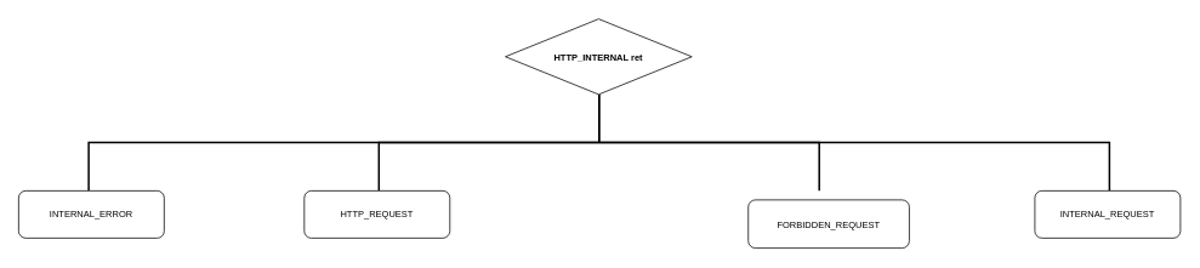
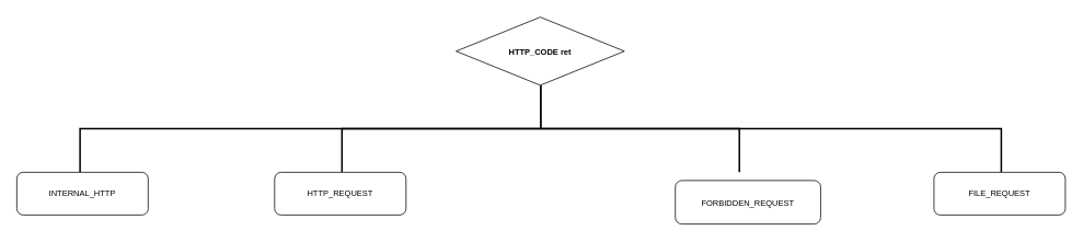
- <mxCell id="3" value="&lt;font size=&quot;1&quot;&gt;&lt;b&gt;HTTP_INTERNAL ret&lt;/b&gt;&lt;/font&gt;" style="rhombus;whiteSpace=wrap;html=1;" parent="2" vertex="1"><mxGeometry x="458" width="205" height="83" as="geometry" /></mxCell>
+ <mxCell id="3" value="&lt;font size=&quot;1&quot;&gt;&lt;b&gt;HTTP_CODE ret&lt;/b&gt;&lt;/font&gt;" style="rhombus;whiteSpace=wrap;html=1;" parent="2" vertex="1"><mxGeometry x="458" width="205" height="83" as="geometry" /></mxCell>
- <mxCell id="6" value="&lt;font size=&quot;1&quot;&gt;INTERNAL_ERROR&lt;/font&gt;" style="rounded=1;whiteSpace=wrap;html=1;" parent="1" vertex="1"><mxGeometry x="20" y="209" width="160" height="52" as="geometry" /></mxCell>
+ <mxCell id="6" value="&lt;font size=&quot;1&quot;&gt;INTERNAL_HTTP&lt;/font&gt;" style="rounded=1;whiteSpace=wrap;html=1;" parent="1" vertex="1"><mxGeometry x="20" y="209" width="160" height="52" as="geometry" /></mxCell>
- <mxCell id="9" value="&lt;font size=&quot;1&quot;&gt;INTERNAL_REQUEST&lt;/font&gt;" style="rounded=1;whiteSpace=wrap;html=1;" parent="1" vertex="1"><mxGeometry x="1137" y="209" width="160" height="52" as="geometry" /></mxCell>
+ <mxCell id="9" value="&lt;font size=&quot;1&quot;&gt;FILE_REQUEST&lt;/font&gt;" style="rounded=1;whiteSpace=wrap;html=1;" parent="1" vertex="1"><mxGeometry x="1137" y="209" width="160" height="52" as="geometry" /></mxCell>
